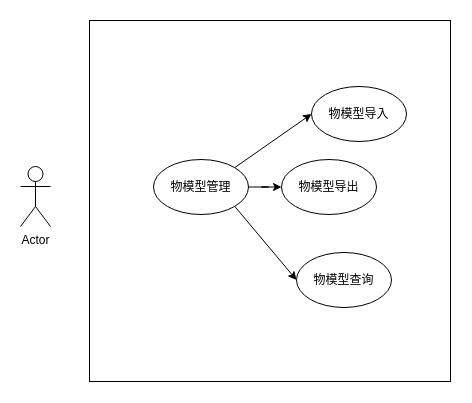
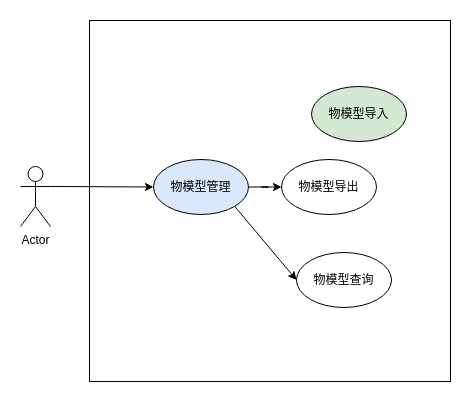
- <mxCell id="9" value="物模型导入" style="ellipse;whiteSpace=wrap;html=1;" vertex="1" parent="1"><mxGeometry x="311" y="86" width="95" height="55" as="geometry" /></mxCell>
+ <mxCell id="9" value="物模型导入" style="ellipse;whiteSpace=wrap;html=1;fillColor=#d5e8d4;" vertex="1" parent="1"><mxGeometry x="311" y="86" width="95" height="55" as="geometry" /></mxCell>
- <mxCell id="6" style="rounded=0;orthogonalLoop=1;jettySize=auto;html=1;exitX=1;exitY=0;exitDx=0;exitDy=0;entryX=0;entryY=0.5;entryDx=0;entryDy=0;" edge="1" parent="1" source="8" target="9"><mxGeometry relative="1" as="geometry" /></mxCell>
+ <mxCell id="3" style="edgeStyle=none;rounded=0;orthogonalLoop=1;jettySize=auto;html=1;exitX=1;exitY=0.333;exitDx=0;exitDy=0;exitPerimeter=0;entryX=0;entryY=0.5;entryDx=0;entryDy=0;" edge="1" parent="1" source="4" target="8"><mxGeometry relative="1" as="geometry" /></mxCell>
- <mxCell id="8" value="物模型管理" style="ellipse;whiteSpace=wrap;html=1;" vertex="1" parent="1"><mxGeometry x="153" y="159" width="95" height="55" as="geometry" /></mxCell>
+ <mxCell id="8" value="物模型管理" style="ellipse;whiteSpace=wrap;html=1;fillColor=#dae8fc;" vertex="1" parent="1"><mxGeometry x="153" y="159" width="95" height="55" as="geometry" /></mxCell>
